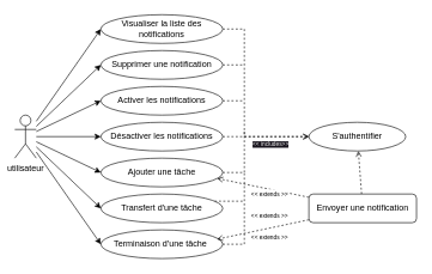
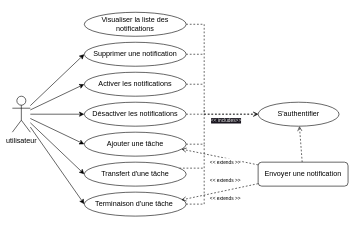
- <mxCell id="2" style="edgeStyle=none;html=1;entryX=0;entryY=0.5;entryDx=0;entryDy=0;" edge="1" parent="1" source="9" target="11"><mxGeometry relative="1" as="geometry" /></mxCell>
